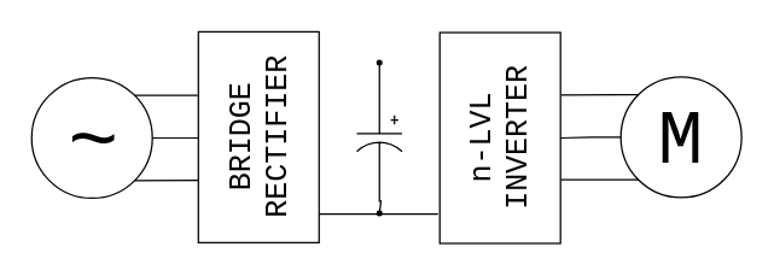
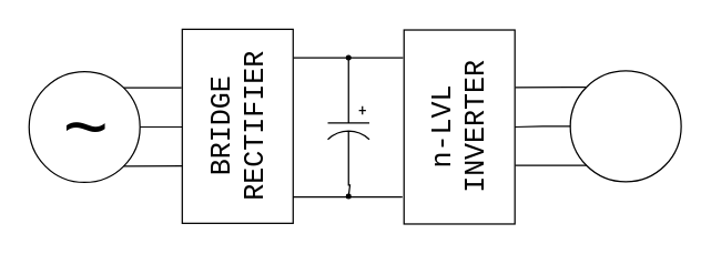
+ <mxCell id="16" value="" style="endArrow=none;html=1;fontFamily=Courier New;fontSize=20;exitX=1.004;exitY=0.147;exitDx=0;exitDy=0;exitPerimeter=0;entryX=-0.008;entryY=0.143;entryDx=0;entryDy=0;entryPerimeter=0;" parent="1" source="14" target="15" edge="1"><mxGeometry width="50" height="50" relative="1" as="geometry"><mxPoint x="221" y="71" as="sourcePoint" /><mxPoint x="271" y="21" as="targetPoint" /></mxGeometry></mxCell>
- <mxCell id="13" value="&lt;font style=&quot;font-size: 50px&quot; face=&quot;Courier New&quot;&gt;M&lt;/font&gt;" style="text;html=1;resizable=0;points=[];autosize=1;align=left;verticalAlign=top;spacingTop=-4;fontSize=56;" parent="1" vertex="1"><mxGeometry x="434" y="51.5" width="45" height="75" as="geometry" /></mxCell>
